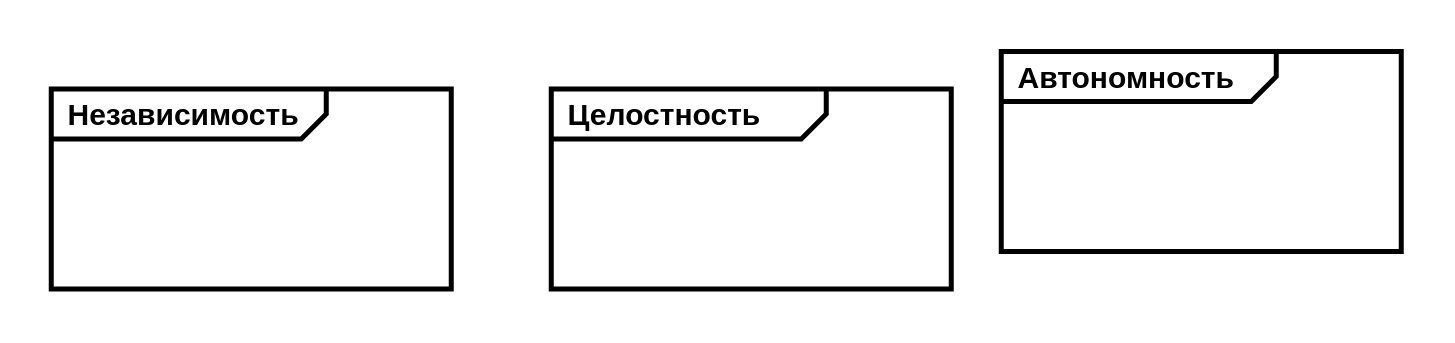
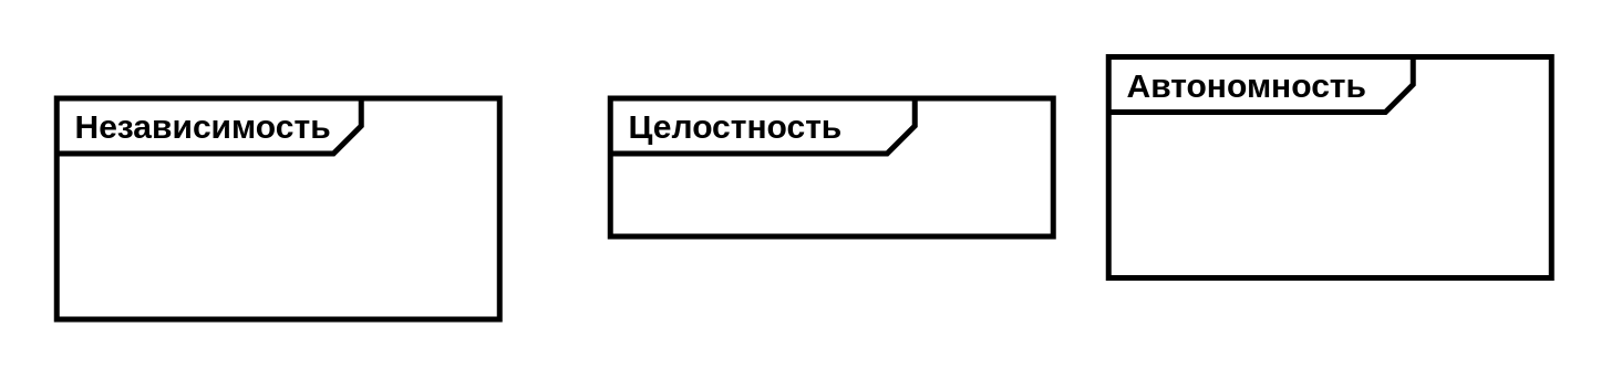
- <mxCell id="3" value="&lt;p style=&quot;margin: 0px ; margin-top: 4px ; margin-left: 7px ; text-align: left&quot;&gt;&lt;b&gt;Целостность&lt;/b&gt;&lt;/p&gt;" style="html=1;shape=mxgraph.sysml.package;overflow=fill;labelX=110;strokeWidth=2;align=center;" parent="1" vertex="1"><mxGeometry x="220" y="35" width="160" height="80" as="geometry" /></mxCell>
+ <mxCell id="3" value="&lt;p style=&quot;margin: 0px ; margin-top: 4px ; margin-left: 7px ; text-align: left&quot;&gt;&lt;b&gt;Целостность&lt;/b&gt;&lt;/p&gt;" style="html=1;shape=mxgraph.sysml.package;overflow=fill;labelX=110;strokeWidth=2;align=center;" parent="1" vertex="1"><mxGeometry x="220" y="35" width="160" height="50" as="geometry" /></mxCell>
